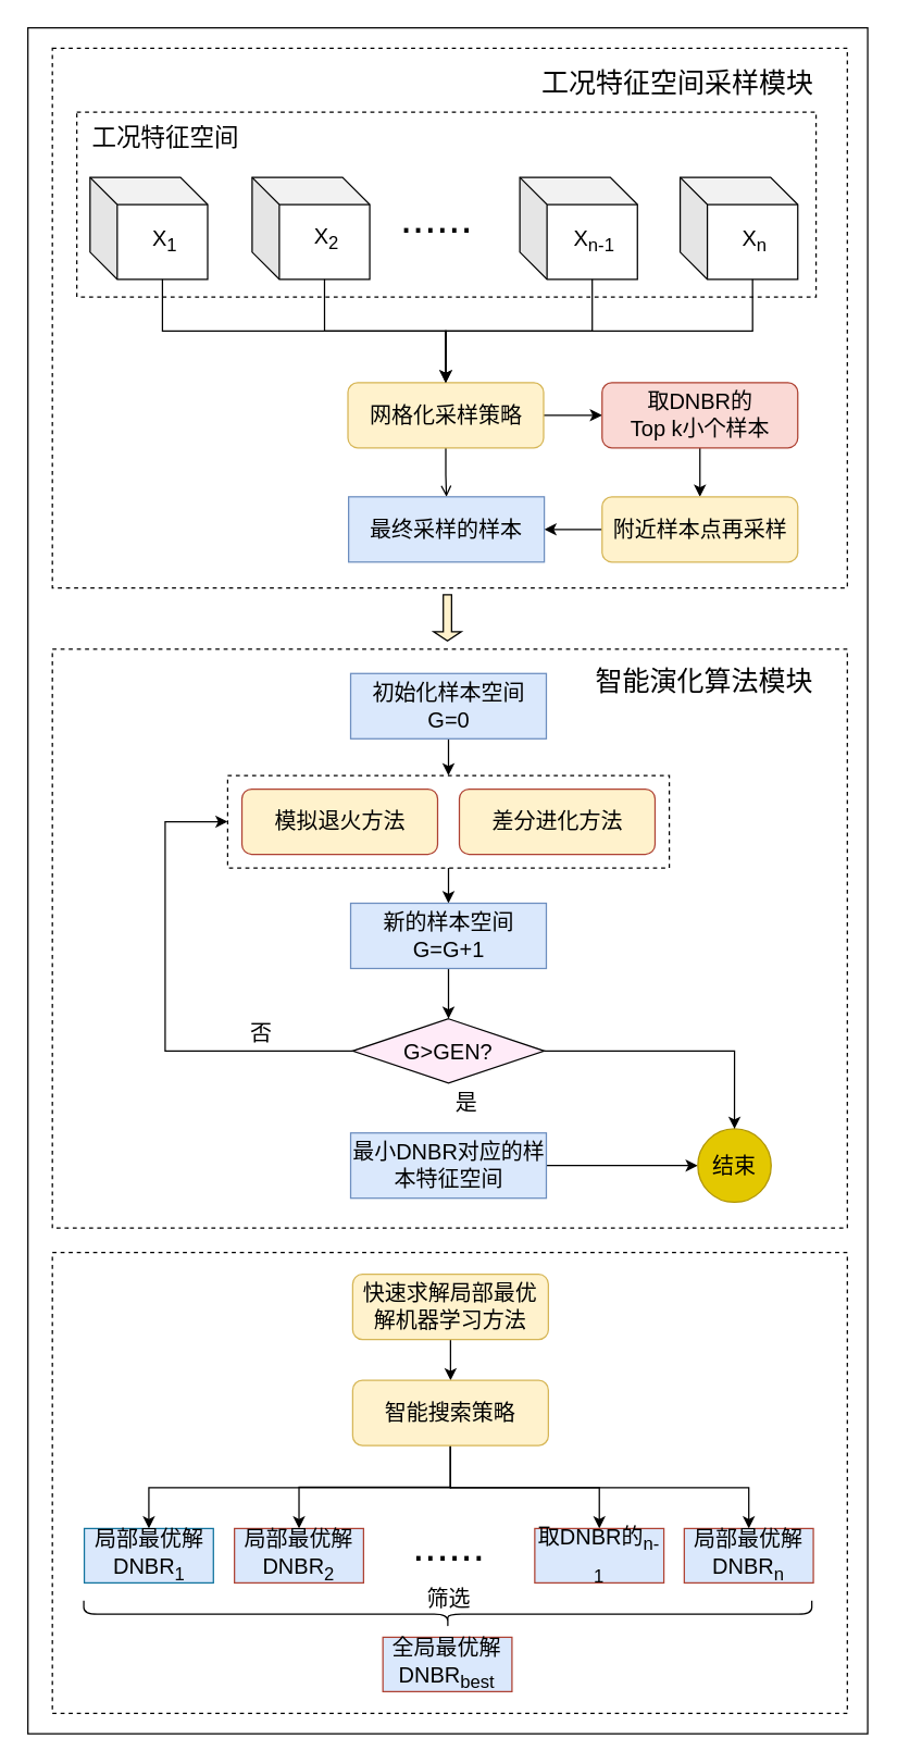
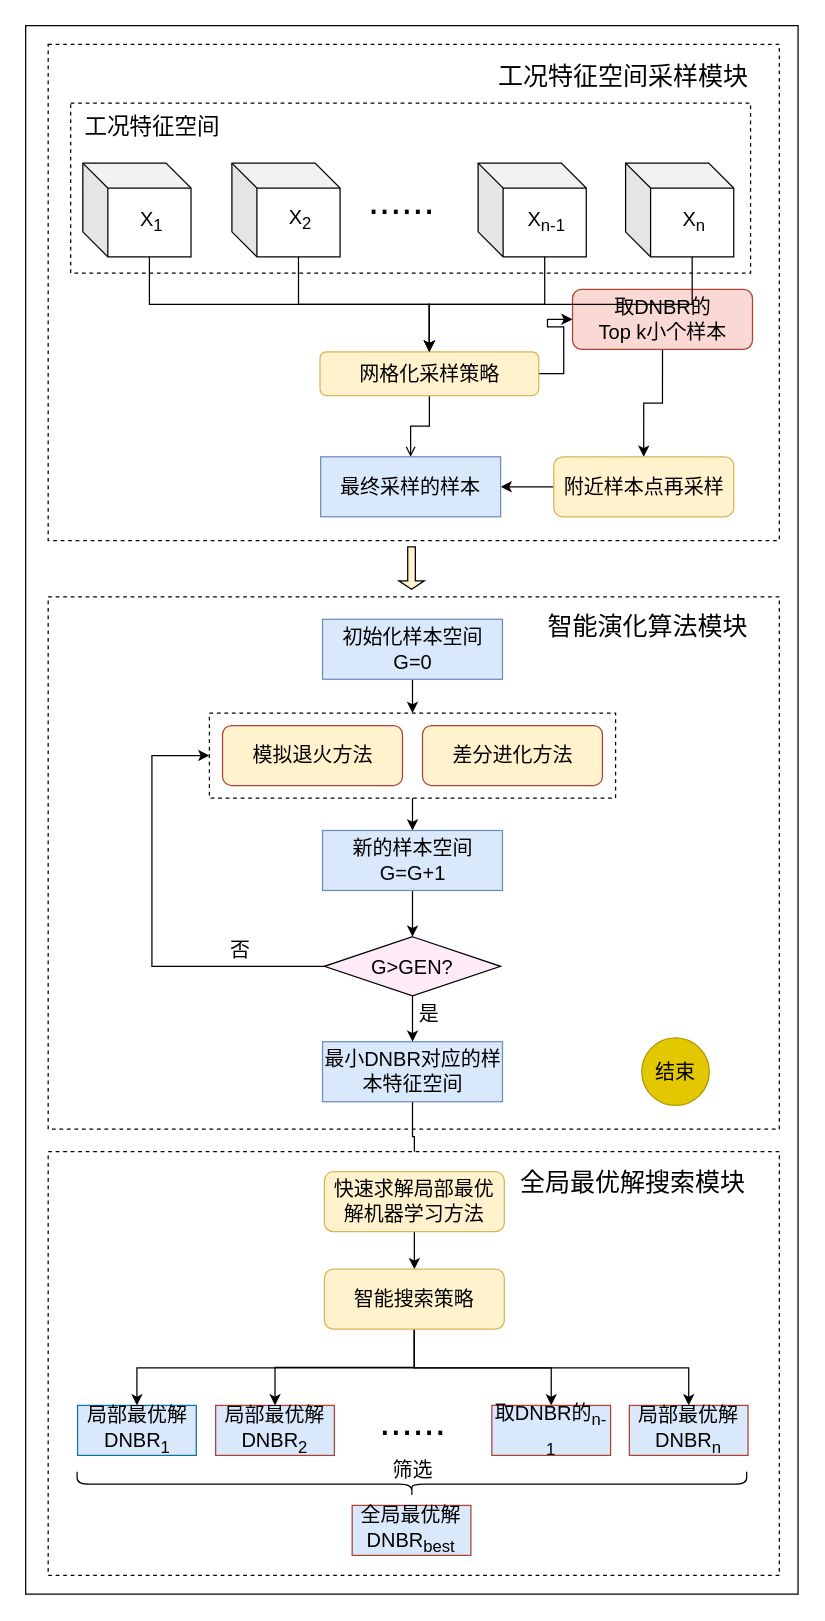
- <mxCell id="22" value="网格化采样策略" style="rounded=1;whiteSpace=wrap;html=1;fontSize=16;fillColor=#FFF2CC;strokeColor=#d6b656;" vertex="1" parent="1"><mxGeometry x="255.5" y="281" width="144" height="48" as="geometry" /></mxCell>
+ <mxCell id="22" value="网格化采样策略" style="rounded=1;whiteSpace=wrap;html=1;fontSize=16;fillColor=#FFF2CC;strokeColor=#d6b656;" vertex="1" parent="1"><mxGeometry x="255.5" y="281" width="175" height="35" as="geometry" /></mxCell>
- <mxCell id="24" value="&lt;div&gt;取DNBR的&lt;/div&gt;&lt;div&gt;Top k小个样本&lt;/div&gt;" style="rounded=1;whiteSpace=wrap;html=1;fontSize=16;fillColor=#fad9d5;strokeColor=#ae4132;" vertex="1" parent="1"><mxGeometry x="442.54" y="281" width="144" height="48" as="geometry" /></mxCell>
+ <mxCell id="24" value="&lt;div&gt;取DNBR的&lt;/div&gt;&lt;div&gt;Top k小个样本&lt;/div&gt;" style="rounded=1;whiteSpace=wrap;html=1;fontSize=16;fillColor=#fad9d5;strokeColor=#ae4132;" vertex="1" parent="1"><mxGeometry x="457.54" y="231" width="144" height="48" as="geometry" /></mxCell>
- <mxCell id="39" style="edgeStyle=orthogonalEdgeStyle;rounded=0;orthogonalLoop=1;jettySize=auto;html=1;" edge="1" parent="1" source="41" target="38"><mxGeometry relative="1" as="geometry" /></mxCell>
+ <mxCell id="39" style="edgeStyle=orthogonalEdgeStyle;rounded=0;orthogonalLoop=1;jettySize=auto;html=1;" edge="1" parent="1" source="41" target="37"><mxGeometry relative="1" as="geometry" /></mxCell>
- <mxCell id="36" style="edgeStyle=orthogonalEdgeStyle;rounded=0;orthogonalLoop=1;jettySize=auto;html=1;fontSize=16;" edge="1" parent="1" source="37" target="38"><mxGeometry relative="1" as="geometry" /></mxCell>
+ <mxCell id="36" style="edgeStyle=orthogonalEdgeStyle;rounded=0;orthogonalLoop=1;jettySize=auto;html=1;fontSize=16;" edge="1" parent="1" source="37" target="55"><mxGeometry relative="1" as="geometry" /></mxCell>
+ <mxCell id="53" value="&lt;font style=&quot;font-size: 20px&quot;&gt;全局最优解搜索模块&lt;/font&gt;" style="text;html=1;strokeColor=none;fillColor=none;align=center;verticalAlign=middle;whiteSpace=wrap;rounded=0;fontSize=20;" vertex="1" parent="1"><mxGeometry x="412" y="921" width="188" height="48" as="geometry" /></mxCell>
